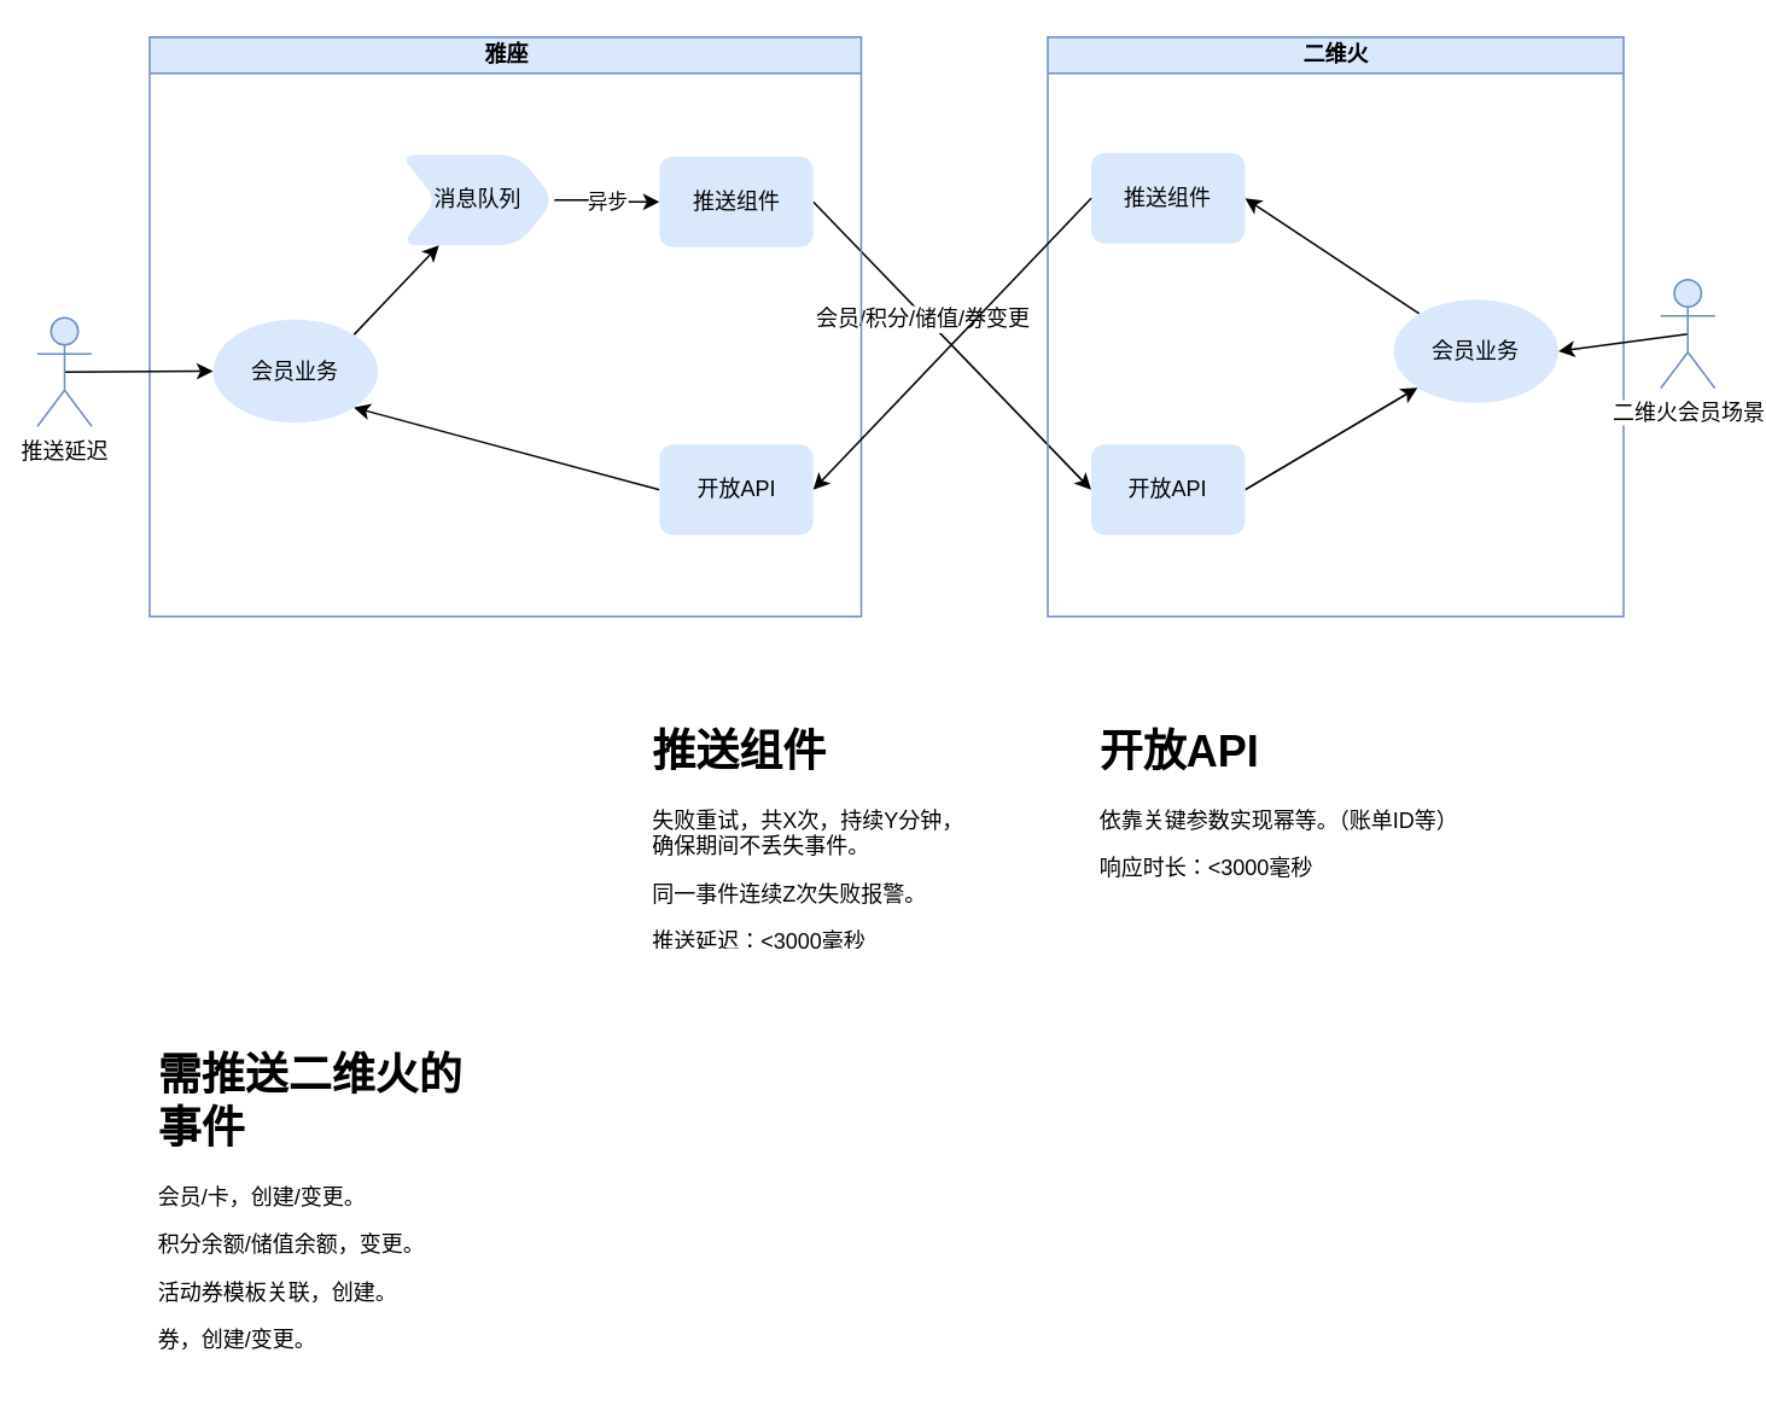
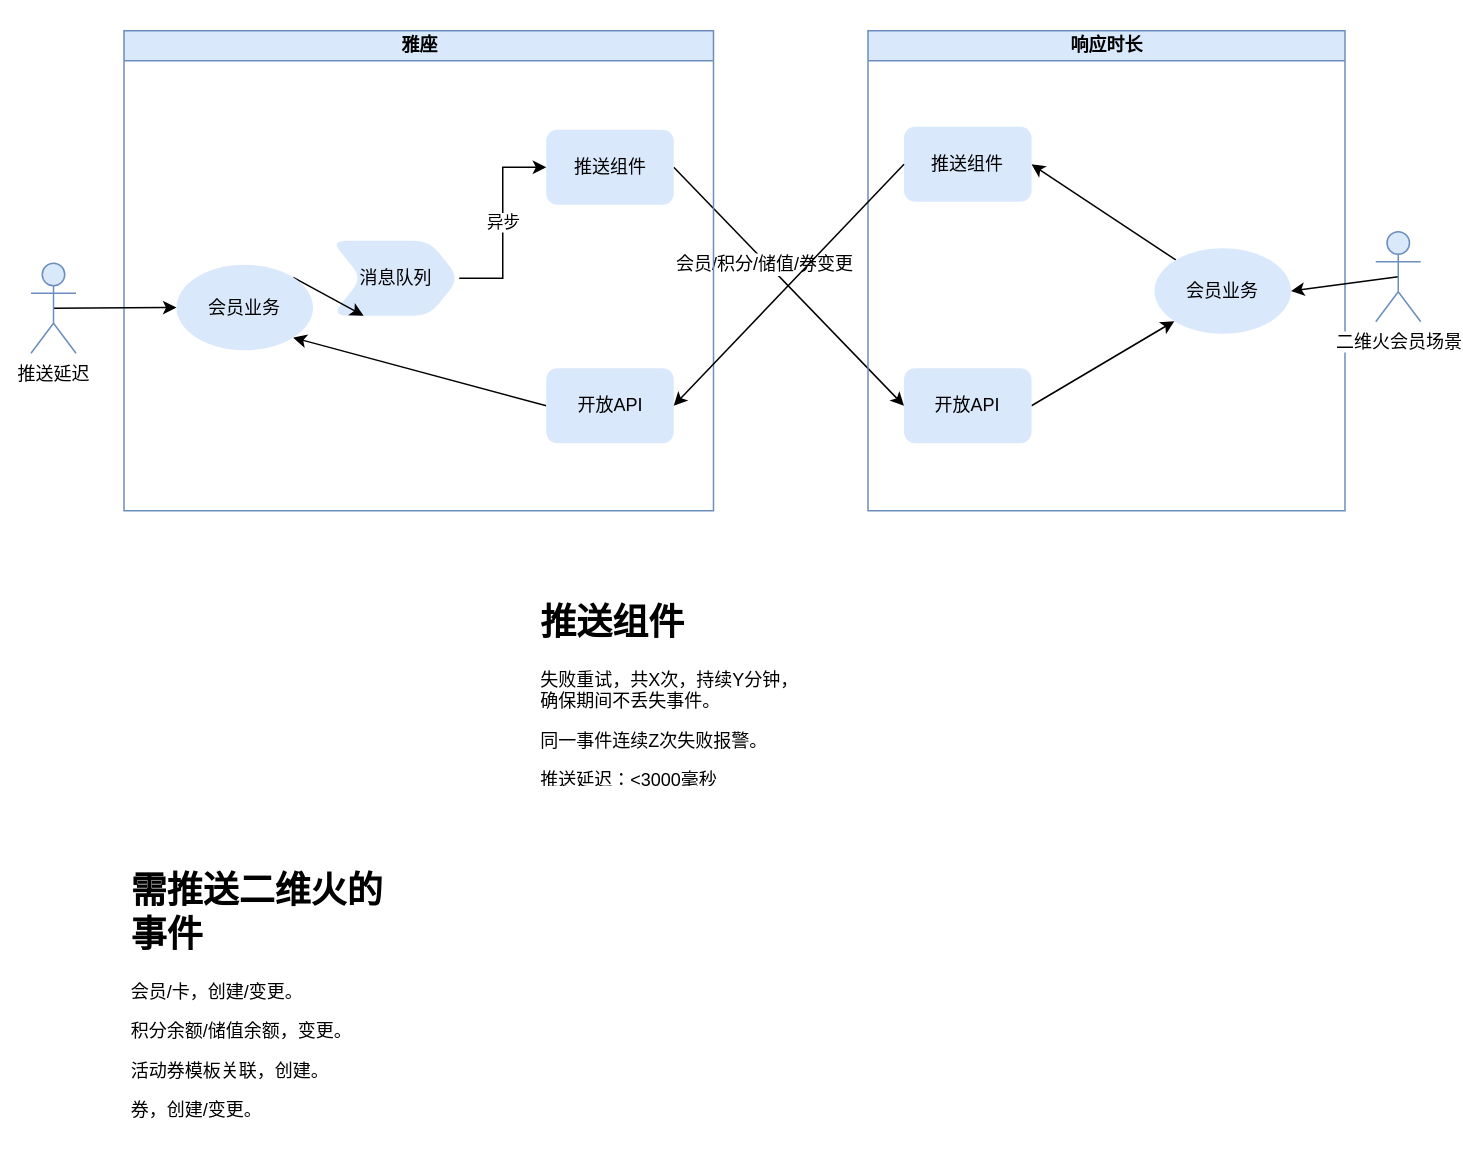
- <mxCell id="11" value="二维火" style="swimlane;html=1;startSize=20;horizontal=1;containerType=tree;fillColor=#dae8fc;strokeColor=#6c8ebf;" parent="1" vertex="1"><mxGeometry x="578" y="20" width="318" height="320" as="geometry" /></mxCell>
+ <mxCell id="11" value="响应时长" style="swimlane;html=1;startSize=20;horizontal=1;containerType=tree;fillColor=#dae8fc;strokeColor=#6c8ebf;" parent="1" vertex="1"><mxGeometry x="578" y="20" width="318" height="320" as="geometry" /></mxCell>
- <mxCell id="6" value="消息队列" style="shape=step;perimeter=stepPerimeter;whiteSpace=wrap;html=1;fixedSize=1;rounded=1;strokeColor=none;fillColor=#dae8fc;" parent="5" vertex="1"><mxGeometry x="138.5" y="65" width="85" height="50" as="geometry" /></mxCell>
+ <mxCell id="6" value="消息队列" style="shape=step;perimeter=stepPerimeter;whiteSpace=wrap;html=1;fixedSize=1;rounded=1;strokeColor=none;fillColor=#dae8fc;" parent="5" vertex="1"><mxGeometry x="138.5" y="140" width="85" height="50" as="geometry" /></mxCell>
- <mxCell id="24" value="&lt;h1&gt;开放API&lt;/h1&gt;&lt;p&gt;&lt;span&gt;依靠关键参数实现幂等。（账单ID等）&lt;/span&gt;&lt;/p&gt;&lt;p&gt;&lt;span&gt;响应时长：&amp;lt;3000毫秒&lt;/span&gt;&lt;/p&gt;" style="text;html=1;strokeColor=none;fillColor=none;spacing=5;spacingTop=-20;whiteSpace=wrap;overflow=hidden;rounded=0;align=left;" parent="1" vertex="1"><mxGeometry x="602" y="395" width="244" height="101" as="geometry" /></mxCell>
